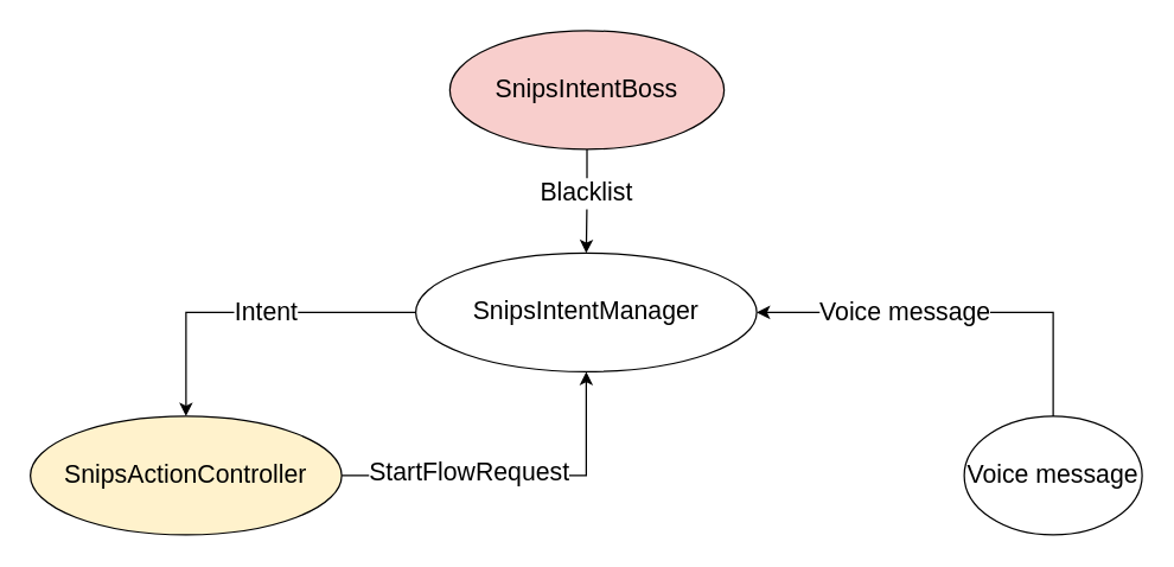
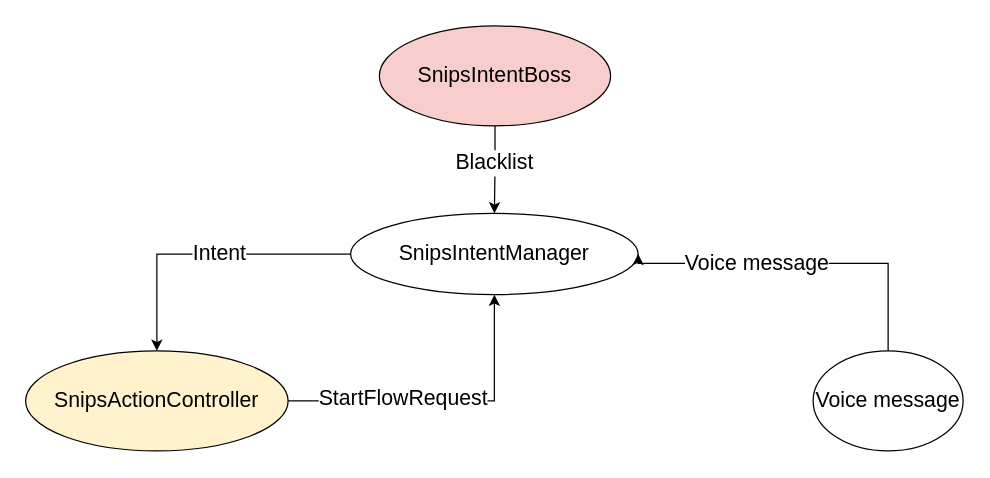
- <mxCell id="7" value="SnipsIntentManager" style="ellipse;whiteSpace=wrap;html=1;fontSize=17;" vertex="1" parent="1"><mxGeometry x="280" y="170" width="230" height="80" as="geometry" /></mxCell>
+ <mxCell id="7" value="SnipsIntentManager" style="ellipse;whiteSpace=wrap;html=1;fontSize=17;" vertex="1" parent="1"><mxGeometry x="280" y="170" width="230" height="65" as="geometry" /></mxCell>
